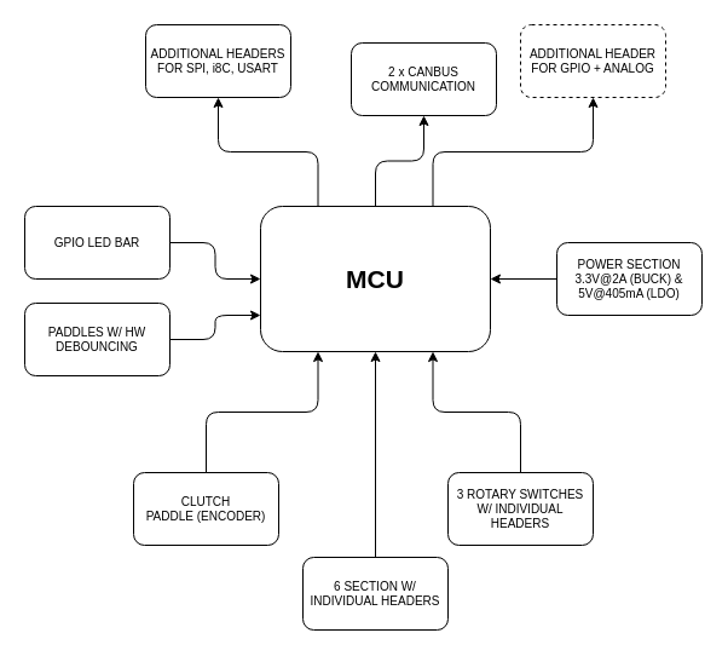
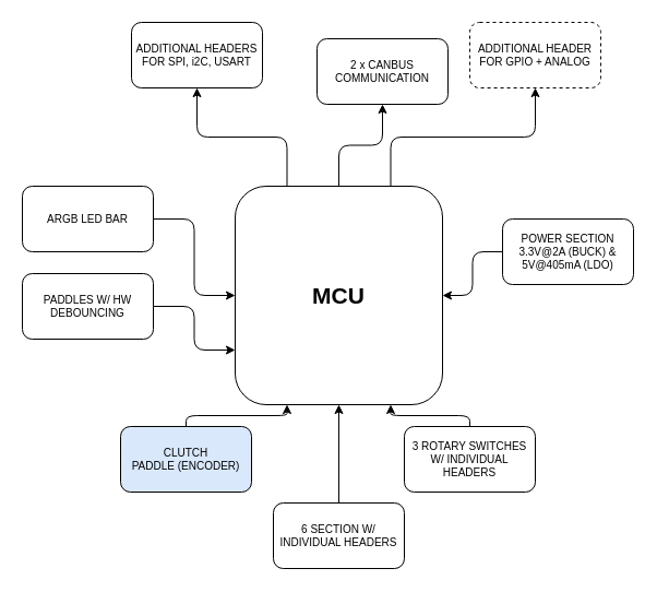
- <mxCell id="18" value="ADDITIONAL HEADERS FOR SPI, i8C, USART" style="rounded=1;whiteSpace=wrap;html=1;fontSize=10;" vertex="1" parent="1"><mxGeometry x="120" y="20" width="120" height="60" as="geometry" /></mxCell>
+ <mxCell id="18" value="ADDITIONAL HEADERS FOR SPI, i2C, USART" style="rounded=1;whiteSpace=wrap;html=1;fontSize=10;" vertex="1" parent="1"><mxGeometry x="120" y="20" width="120" height="60" as="geometry" /></mxCell>
- <mxCell id="16" value="GPIO LED BAR" style="rounded=1;whiteSpace=wrap;html=1;fontSize=10;" vertex="1" parent="1"><mxGeometry x="20" y="170" width="120" height="60" as="geometry" /></mxCell>
+ <mxCell id="16" value="ARGB LED BAR" style="rounded=1;whiteSpace=wrap;html=1;fontSize=10;" vertex="1" parent="1"><mxGeometry x="20" y="170" width="120" height="60" as="geometry" /></mxCell>
- <mxCell id="4" value="&lt;font size=&quot;1&quot; style=&quot;&quot;&gt;&lt;b style=&quot;font-size: 21px;&quot;&gt;MCU&lt;/b&gt;&lt;/font&gt;" style="rounded=1;whiteSpace=wrap;html=1;" vertex="1" parent="1"><mxGeometry x="215" y="170" width="190" height="120" as="geometry" /></mxCell>
+ <mxCell id="4" value="&lt;font size=&quot;1&quot; style=&quot;&quot;&gt;&lt;b style=&quot;font-size: 21px;&quot;&gt;MCU&lt;/b&gt;&lt;/font&gt;" style="rounded=1;whiteSpace=wrap;html=1;" vertex="1" parent="1"><mxGeometry x="215" y="170" width="190" height="200" as="geometry" /></mxCell>
- <mxCell id="8" value="CLUTCH&lt;br&gt;PADDLE (ENCODER)" style="rounded=1;whiteSpace=wrap;html=1;fontSize=10;" vertex="1" parent="1"><mxGeometry x="110" y="390" width="120" height="60" as="geometry" /></mxCell>
+ <mxCell id="8" value="CLUTCH&lt;br&gt;PADDLE (ENCODER)" style="rounded=1;whiteSpace=wrap;html=1;fontSize=10;fillColor=#dae8fc;" vertex="1" parent="1"><mxGeometry x="110" y="390" width="120" height="60" as="geometry" /></mxCell>
